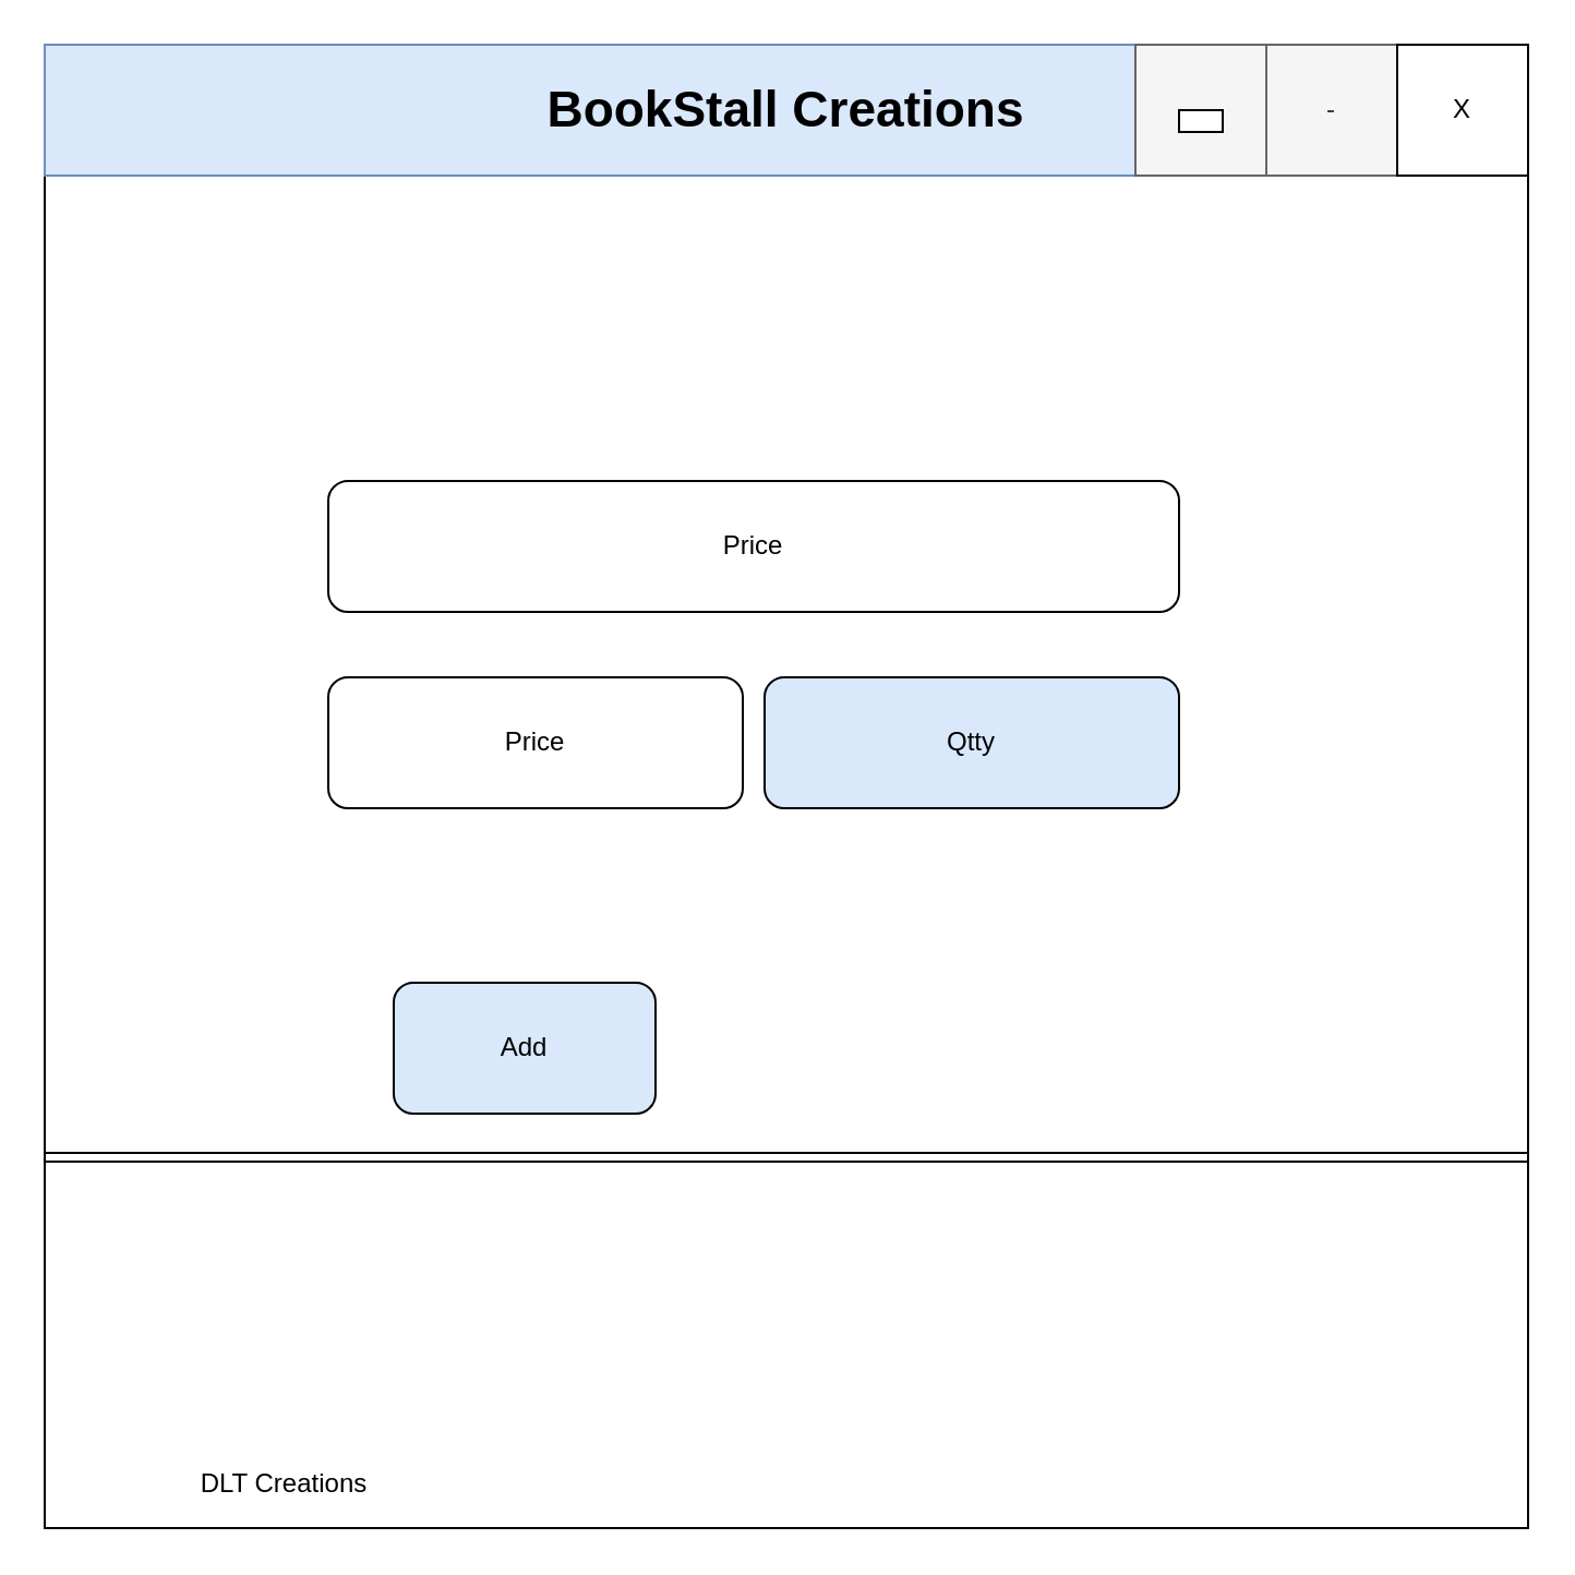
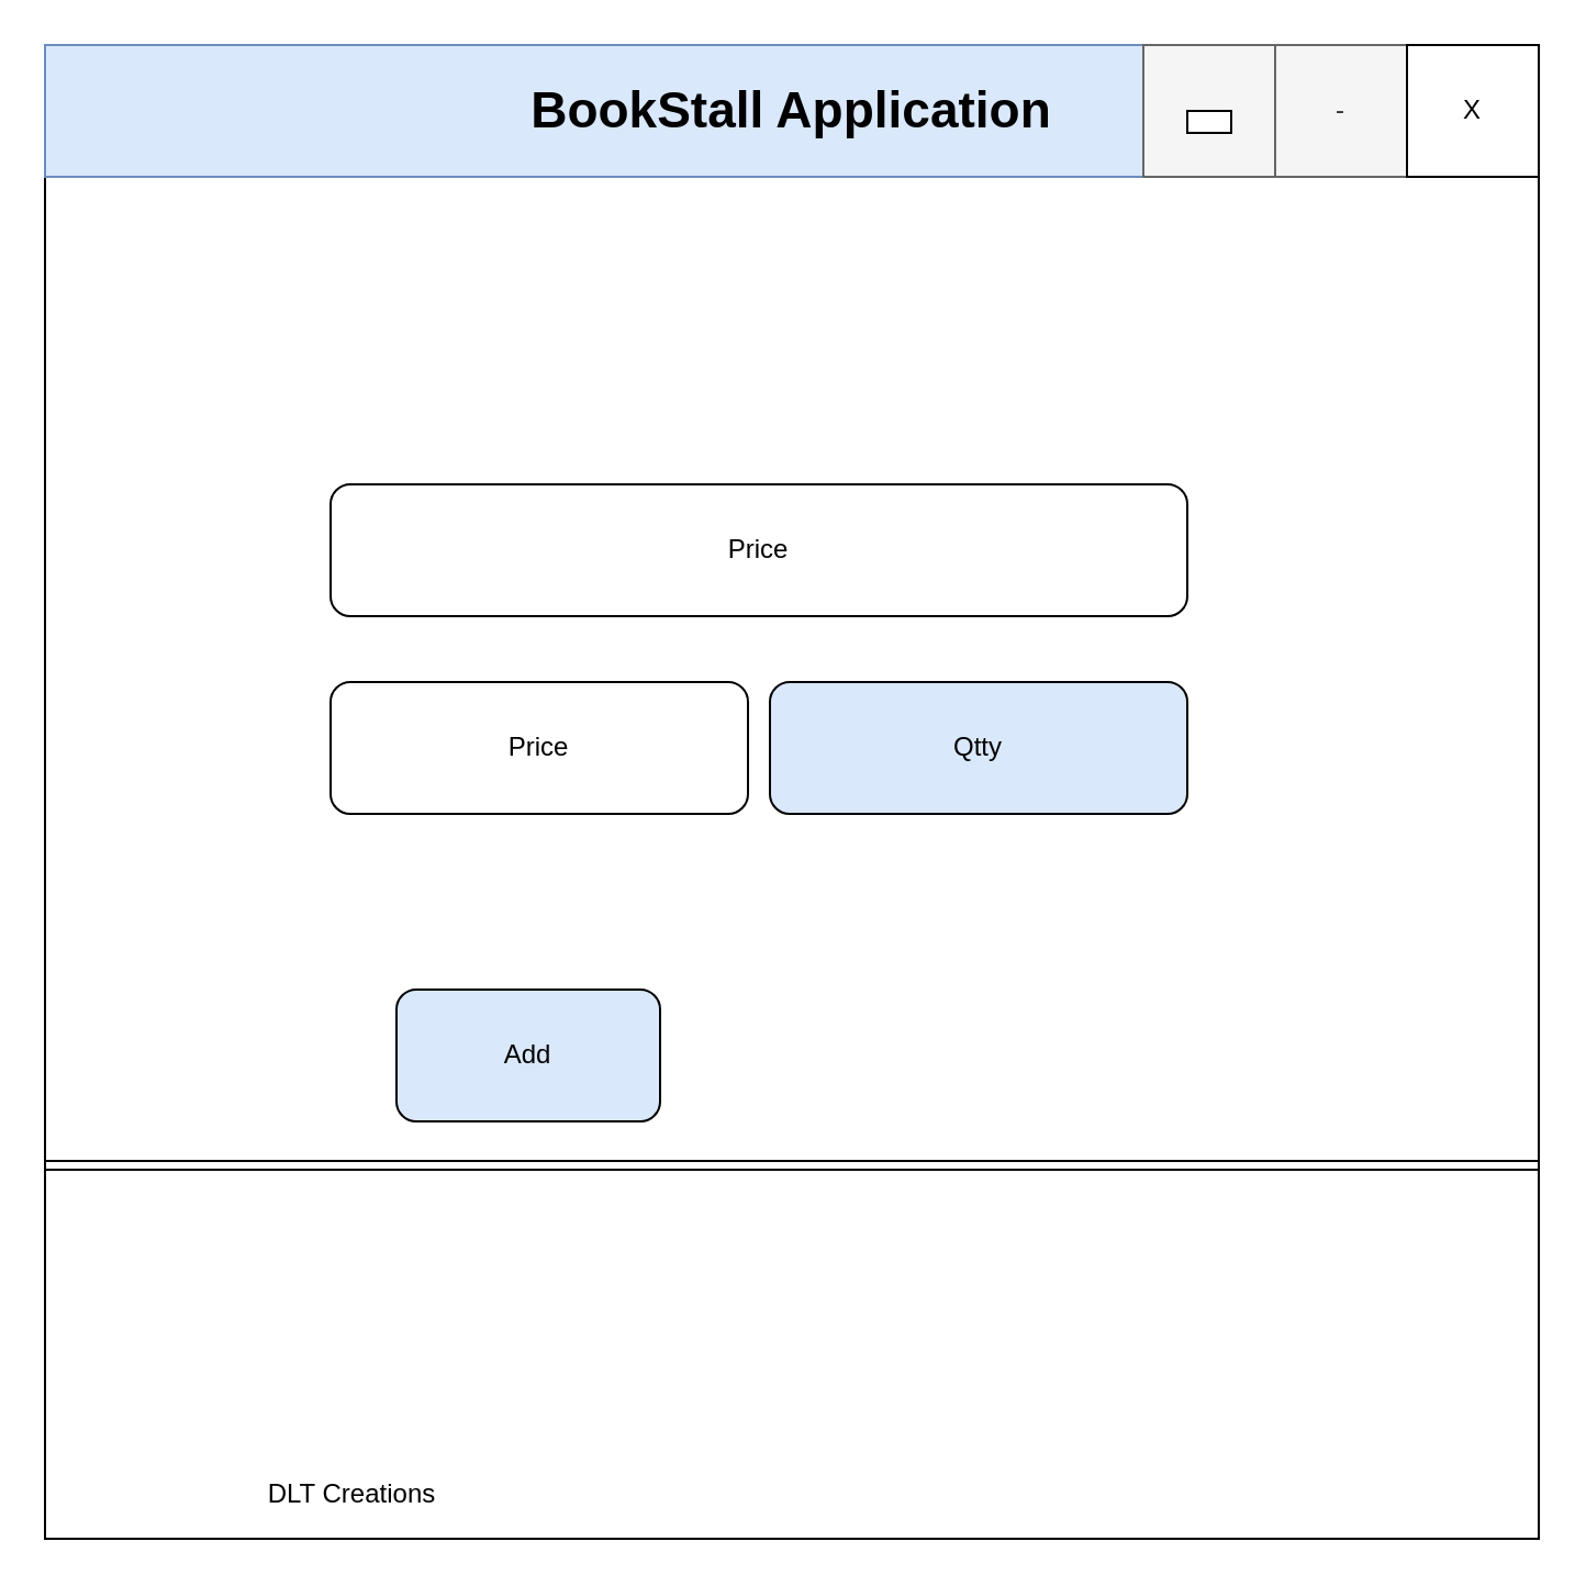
- <mxCell id="3" value="&lt;div style=&quot;text-align: left&quot;&gt;&lt;b&gt;&lt;font style=&quot;font-size: 23px&quot;&gt;BookStall Creations&lt;/font&gt;&lt;/b&gt;&lt;/div&gt;" style="rounded=0;whiteSpace=wrap;html=1;fillColor=#dae8fc;strokeColor=#6c8ebf;align=center;" parent="1" vertex="1"><mxGeometry x="20" y="20" width="680" height="60" as="geometry" /></mxCell>
+ <mxCell id="3" value="&lt;div style=&quot;text-align: left&quot;&gt;&lt;b&gt;&lt;font style=&quot;font-size: 23px&quot;&gt;BookStall Application&lt;/font&gt;&lt;/b&gt;&lt;/div&gt;" style="rounded=0;whiteSpace=wrap;html=1;fillColor=#dae8fc;strokeColor=#6c8ebf;align=center;" parent="1" vertex="1"><mxGeometry x="20" y="20" width="680" height="60" as="geometry" /></mxCell>
- <mxCell id="11" value="DLT Creations" style="text;html=1;strokeColor=none;fillColor=none;align=center;verticalAlign=middle;whiteSpace=wrap;rounded=0;" parent="1" vertex="1"><mxGeometry x="20" y="670" width="220" height="20" as="geometry" /></mxCell>
+ <mxCell id="11" value="DLT Creations" style="text;html=1;strokeColor=none;fillColor=none;align=center;verticalAlign=middle;whiteSpace=wrap;rounded=0;" parent="1" vertex="1"><mxGeometry x="50" y="670" width="220" height="20" as="geometry" /></mxCell>
